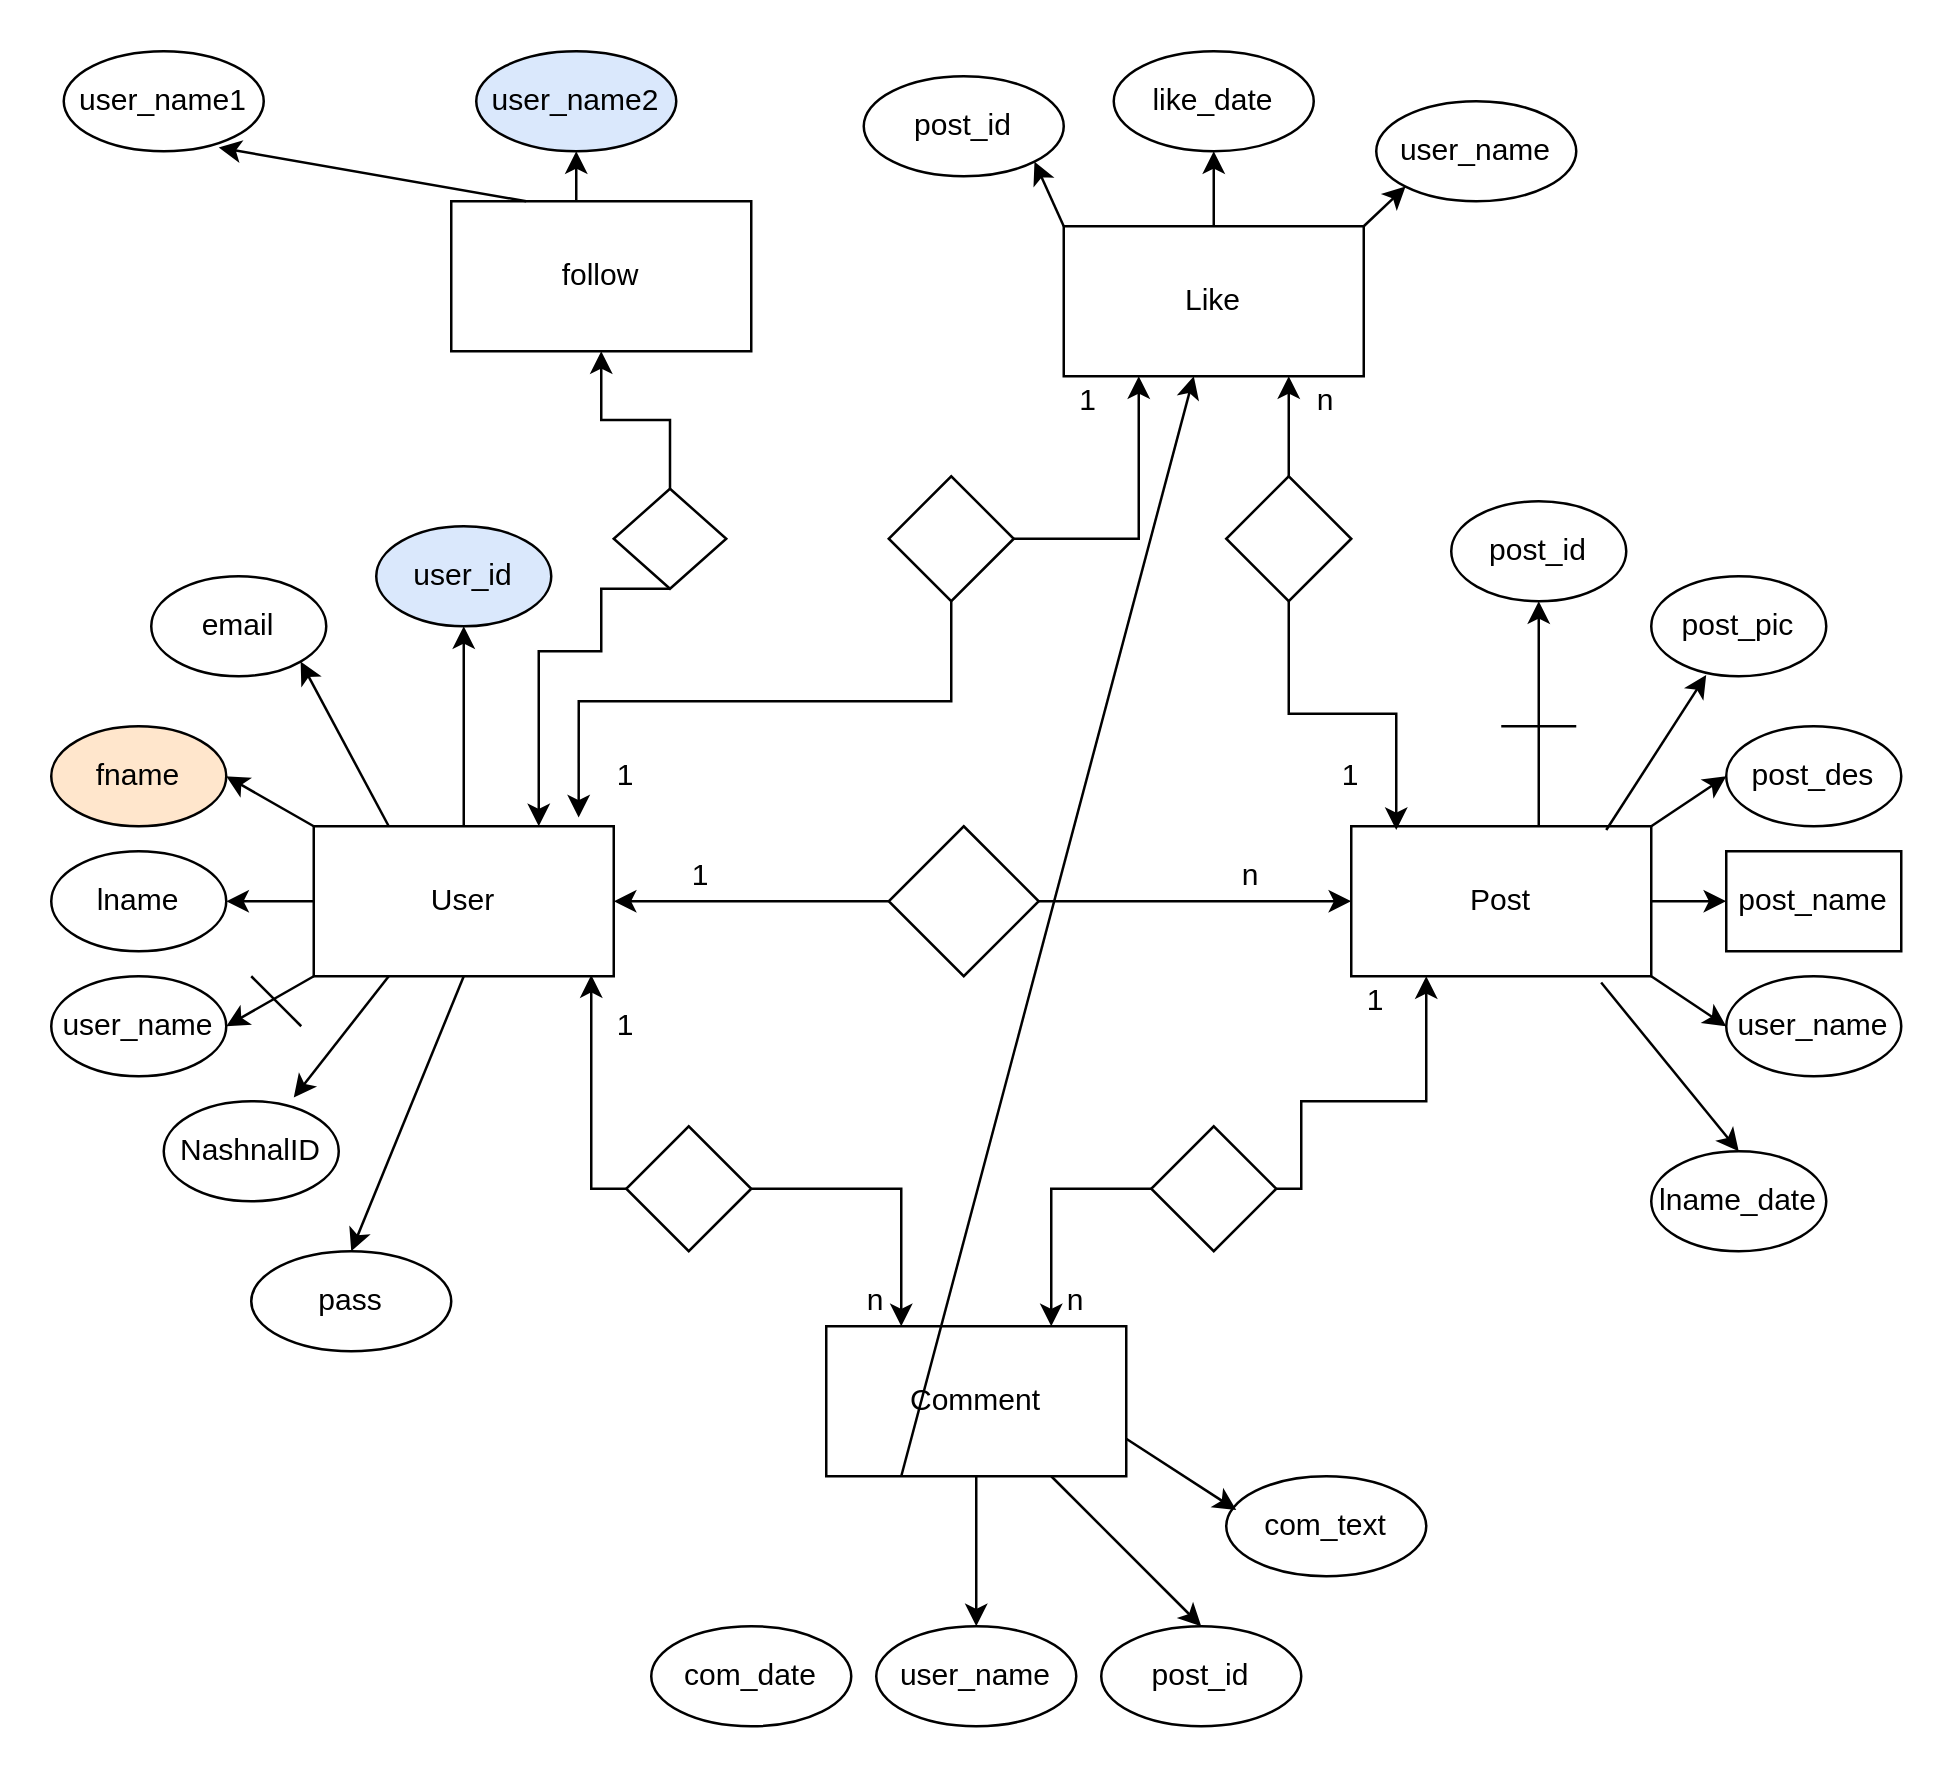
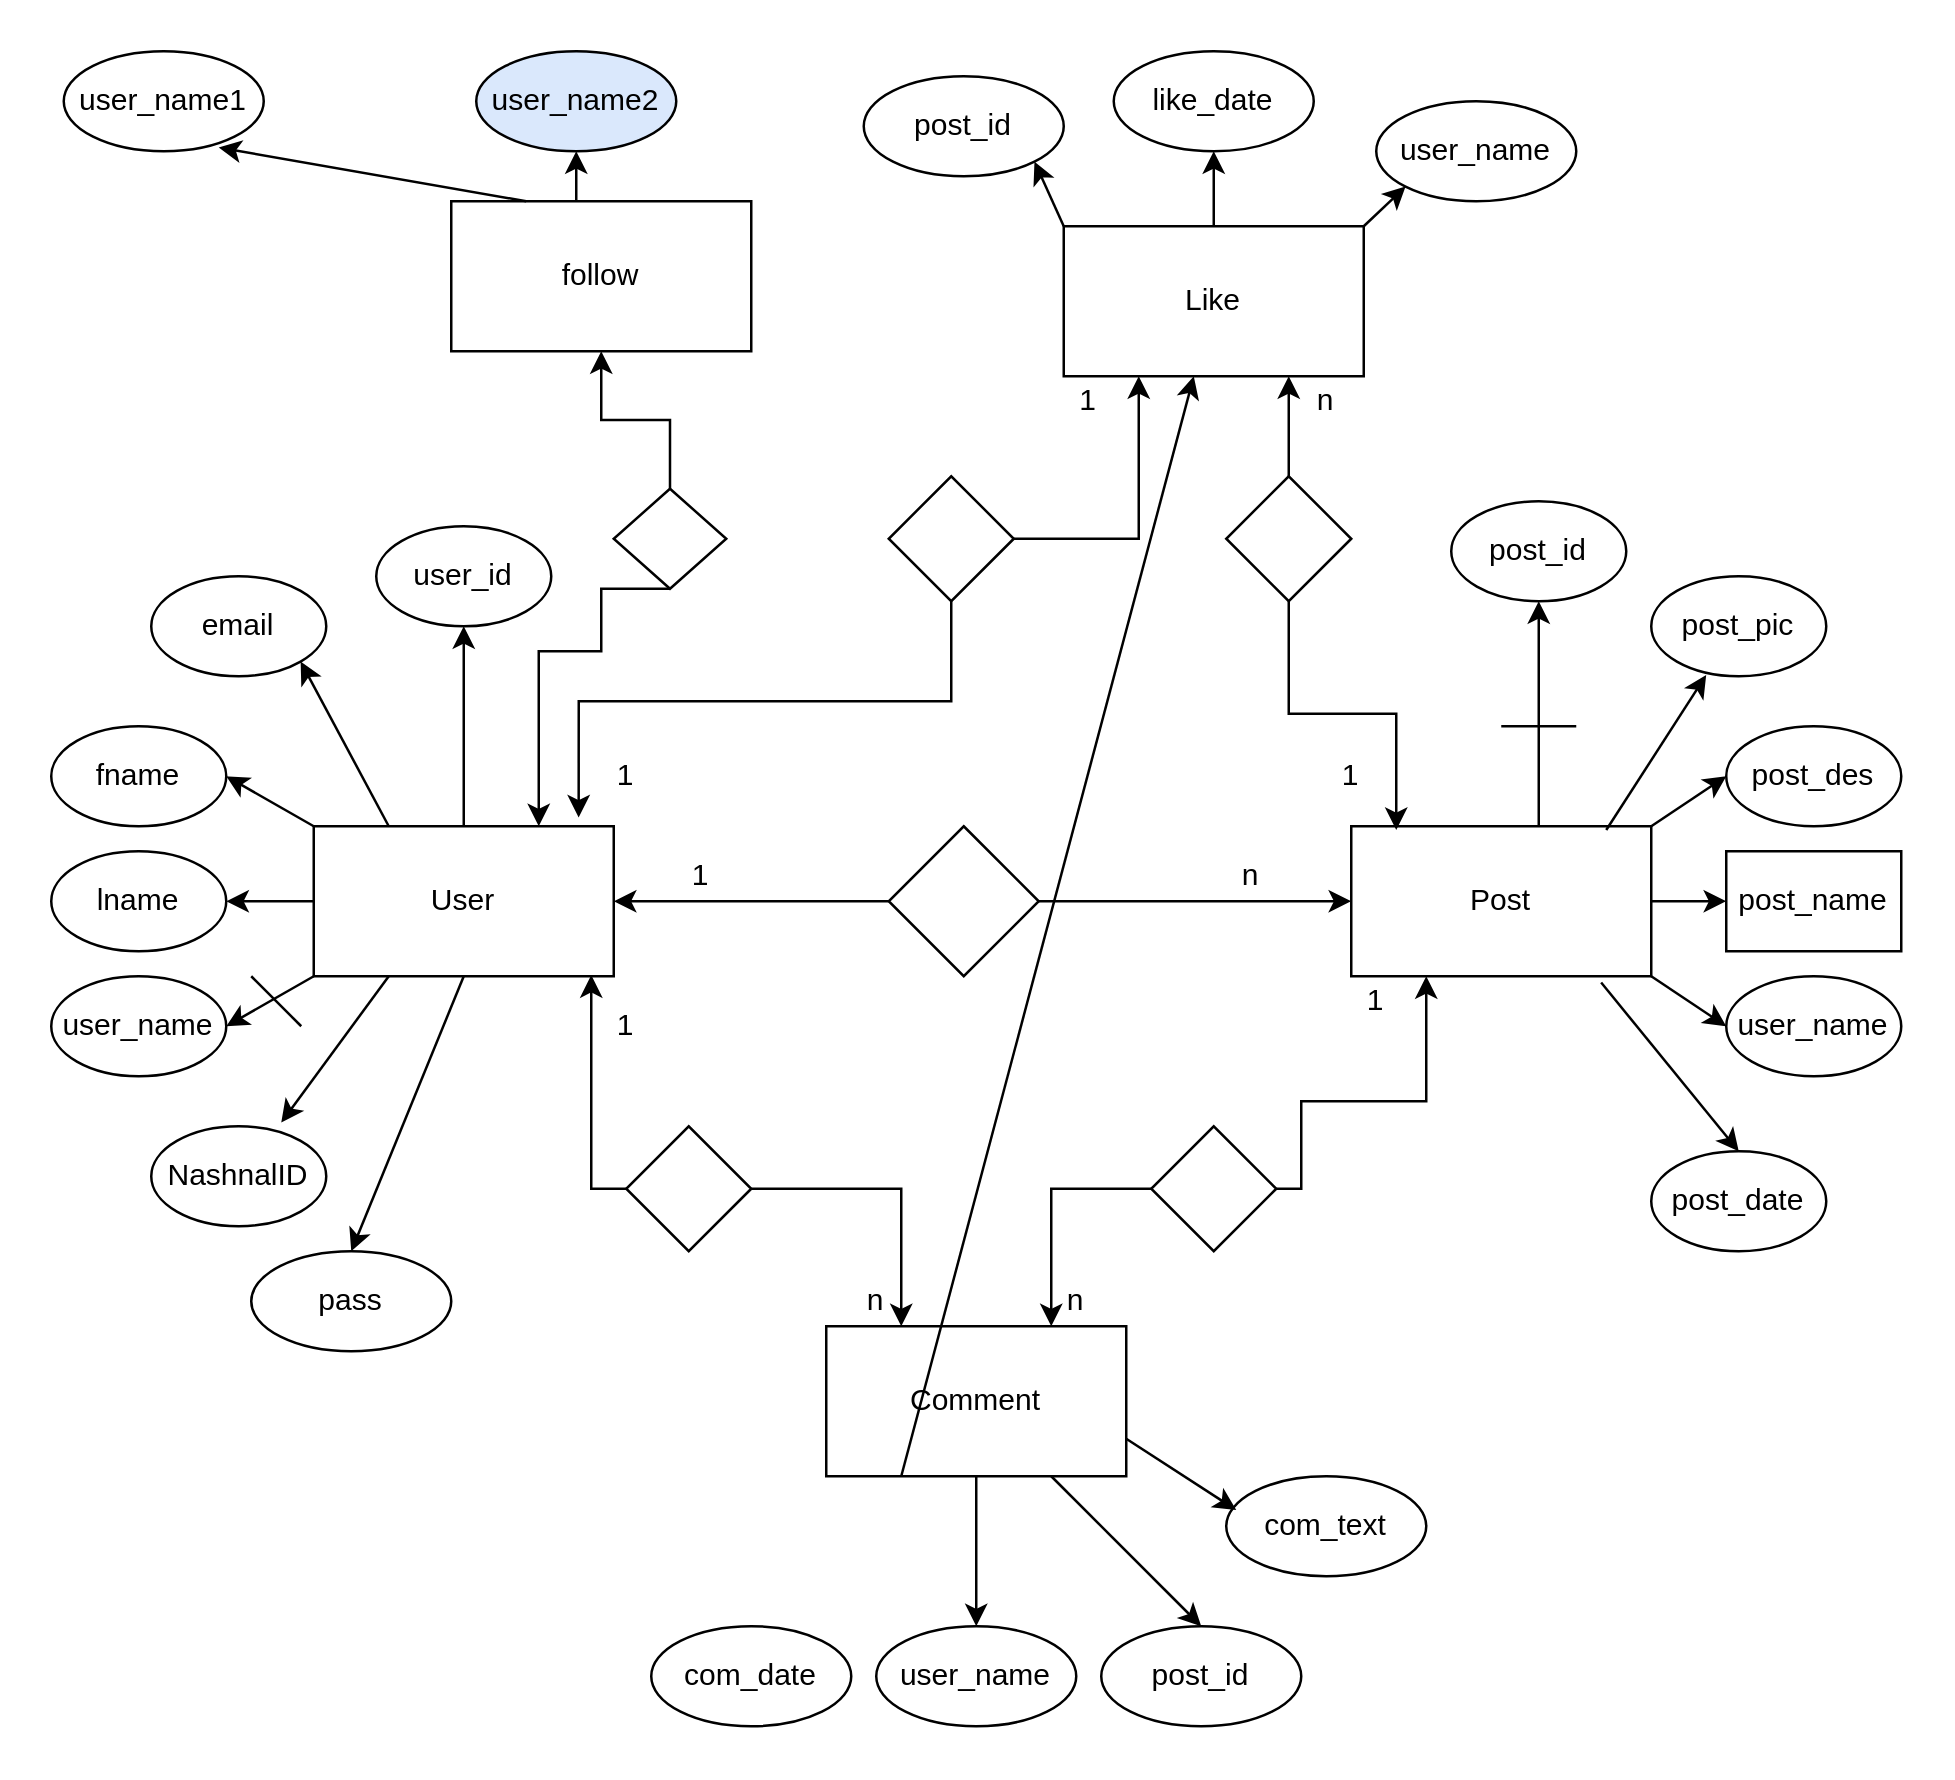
- <mxCell id="3" value="user_id" style="ellipse;whiteSpace=wrap;html=1;fillColor=#dae8fc;" parent="1" vertex="1"><mxGeometry x="150" y="210" width="70" height="40" as="geometry" /></mxCell>
+ <mxCell id="3" value="user_id" style="ellipse;whiteSpace=wrap;html=1;" parent="1" vertex="1"><mxGeometry x="150" y="210" width="70" height="40" as="geometry" /></mxCell>
- <mxCell id="6" value="fname" style="ellipse;whiteSpace=wrap;html=1;fillColor=#ffe6cc;" parent="1" vertex="1"><mxGeometry x="20" y="290" width="70" height="40" as="geometry" /></mxCell>
+ <mxCell id="6" value="fname" style="ellipse;whiteSpace=wrap;html=1;" parent="1" vertex="1"><mxGeometry x="20" y="290" width="70" height="40" as="geometry" /></mxCell>
- <mxCell id="9" value="NashnalID" style="ellipse;whiteSpace=wrap;html=1;" parent="1" vertex="1"><mxGeometry x="65" y="440" width="70" height="40" as="geometry" /></mxCell>
+ <mxCell id="9" value="NashnalID" style="ellipse;whiteSpace=wrap;html=1;" parent="1" vertex="1"><mxGeometry x="60" y="450" width="70" height="40" as="geometry" /></mxCell>
- <mxCell id="25" value="lname_date" style="ellipse;whiteSpace=wrap;html=1;" parent="1" vertex="1"><mxGeometry x="660" y="460" width="70" height="40" as="geometry" /></mxCell>
+ <mxCell id="25" value="post_date" style="ellipse;whiteSpace=wrap;html=1;" parent="1" vertex="1"><mxGeometry x="660" y="460" width="70" height="40" as="geometry" /></mxCell>
